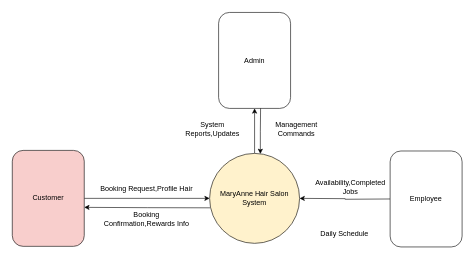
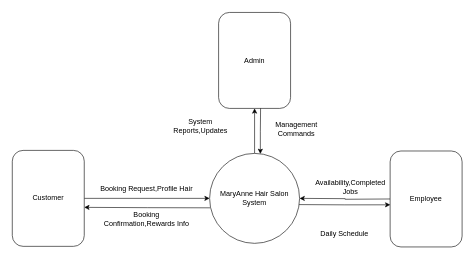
- <mxCell id="14" value="System Reports,Updates" style="text;html=1;strokeColor=none;fillColor=none;align=center;verticalAlign=middle;whiteSpace=wrap;rounded=0;" vertex="1" parent="1"><mxGeometry x="294" y="200" width="120" height="30" as="geometry" /></mxCell>
+ <mxCell id="14" value="System Reports,Updates" style="text;html=1;strokeColor=none;fillColor=none;align=center;verticalAlign=middle;whiteSpace=wrap;rounded=0;" vertex="1" parent="1"><mxGeometry x="274" y="195" width="120" height="30" as="geometry" /></mxCell>
- <mxCell id="5" value="Customer" style="rounded=1;whiteSpace=wrap;html=1;fillColor=#f8cecc;" vertex="1" parent="1"><mxGeometry x="20" y="250" width="120" height="160" as="geometry" /></mxCell>
+ <mxCell id="5" value="Customer" style="rounded=1;whiteSpace=wrap;html=1;" vertex="1" parent="1"><mxGeometry x="20" y="250" width="120" height="160" as="geometry" /></mxCell>
- <mxCell id="3" value="MaryAnne Hair Salon System" style="ellipse;whiteSpace=wrap;html=1;aspect=fixed;fillColor=#fff2cc;" vertex="1" parent="1"><mxGeometry x="349" y="255" width="150" height="150" as="geometry" /></mxCell>
+ <mxCell id="3" value="MaryAnne Hair Salon System" style="ellipse;whiteSpace=wrap;html=1;aspect=fixed;" vertex="1" parent="1"><mxGeometry x="349" y="255" width="150" height="150" as="geometry" /></mxCell>
+ <mxCell id="15" style="edgeStyle=orthogonalEdgeStyle;rounded=0;orthogonalLoop=1;jettySize=auto;html=1;entryX=0.995;entryY=0.569;entryDx=0;entryDy=0;startArrow=classic;startFill=1;endArrow=none;endFill=0;entryPerimeter=0;exitX=0.002;exitY=0.561;exitDx=0;exitDy=0;exitPerimeter=0;" edge="1" parent="1" source="8" target="3"><mxGeometry relative="1" as="geometry"><mxPoint x="644" y="340" as="sourcePoint" /><mxPoint x="499" y="340" as="targetPoint" /></mxGeometry></mxCell>
